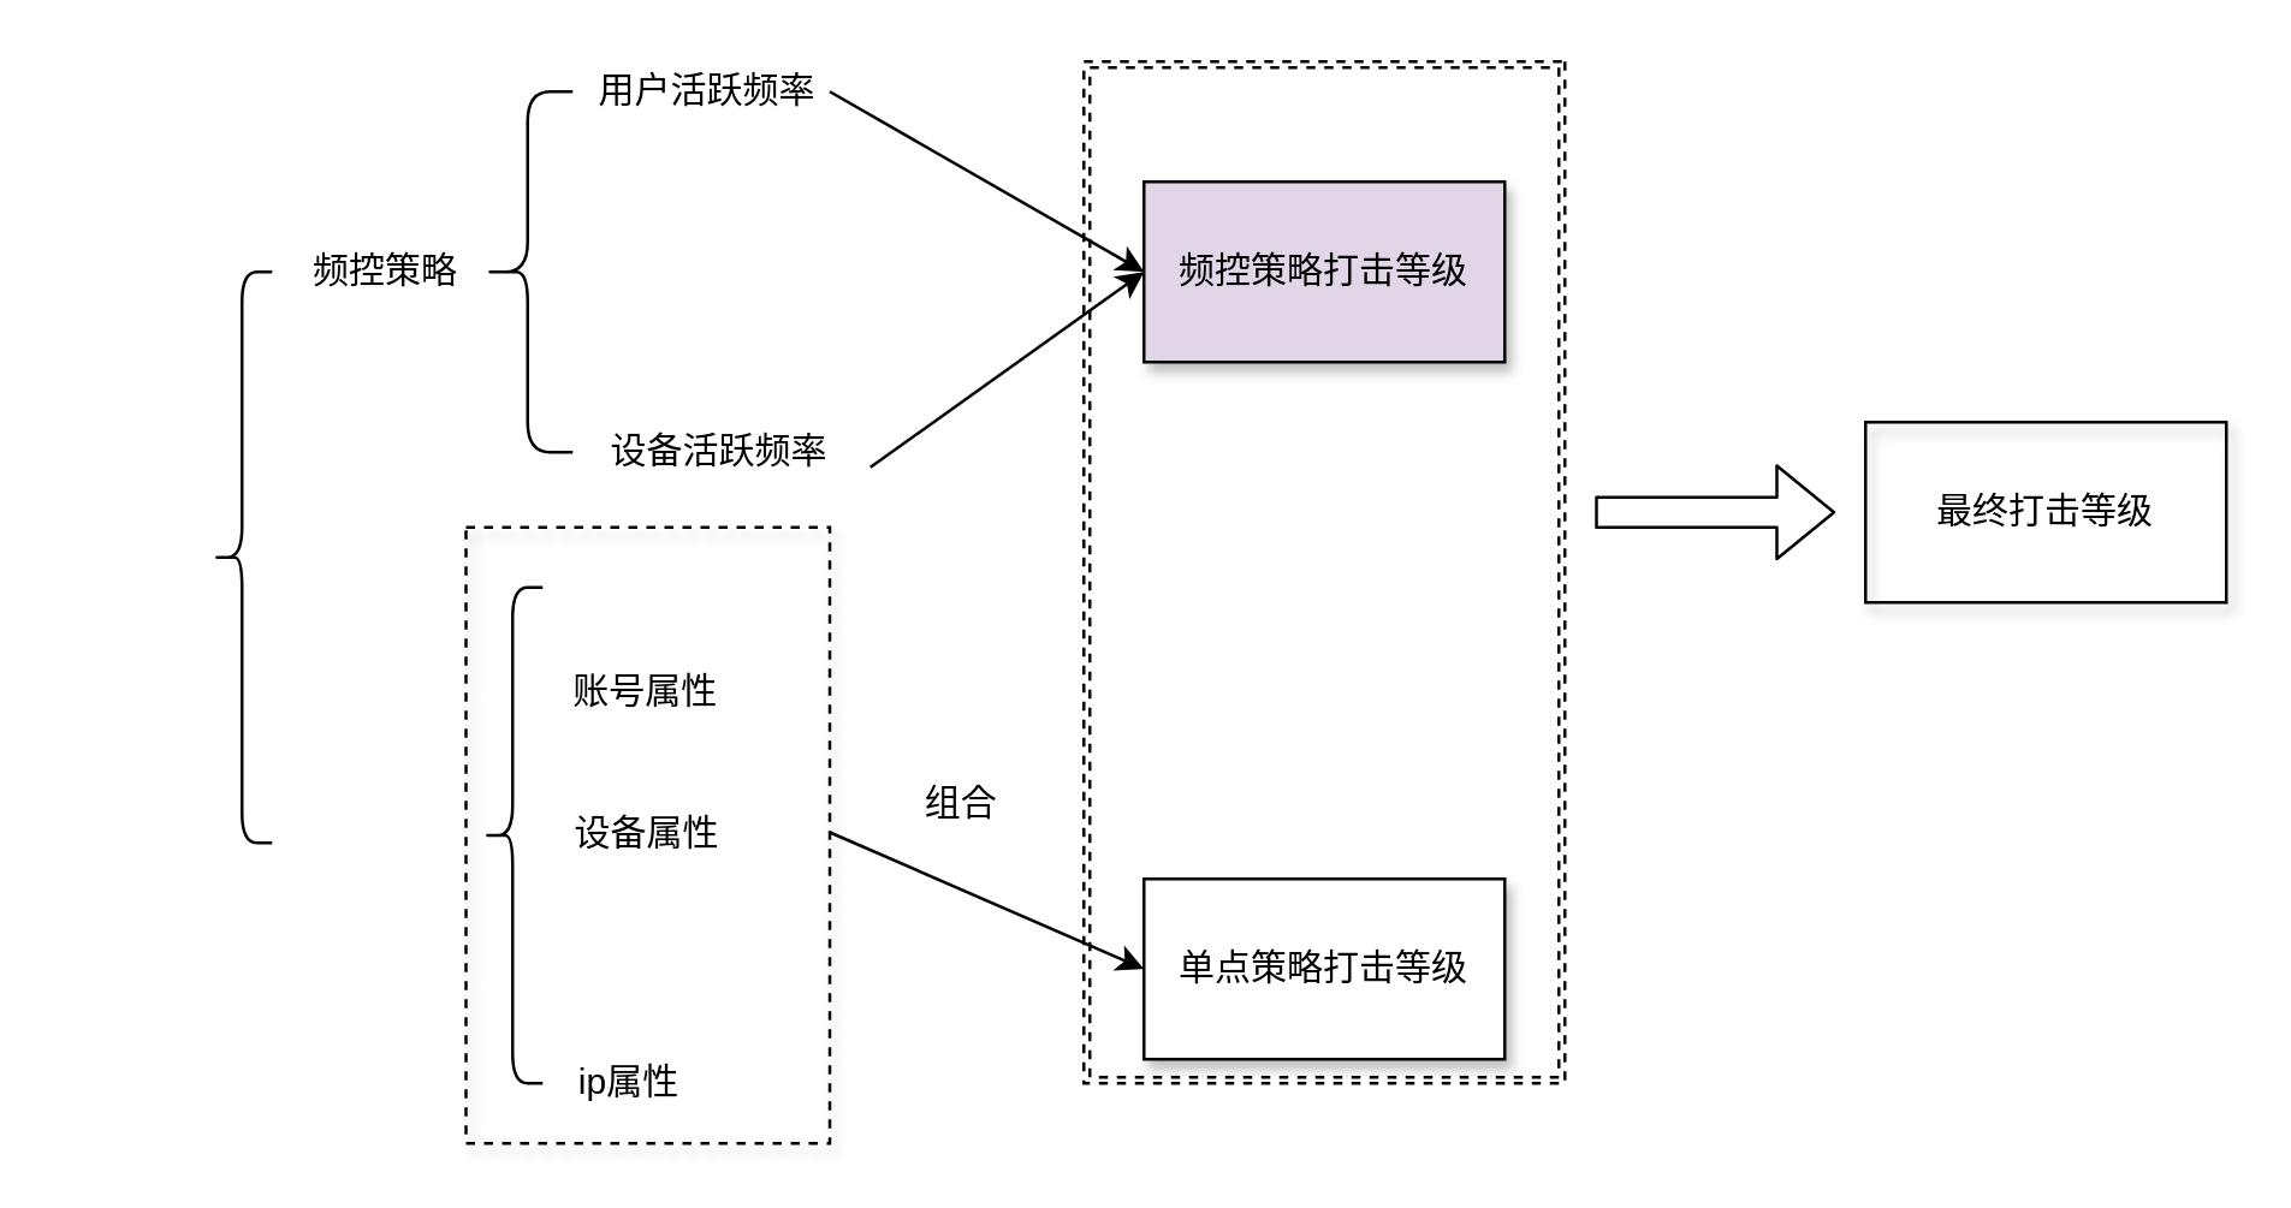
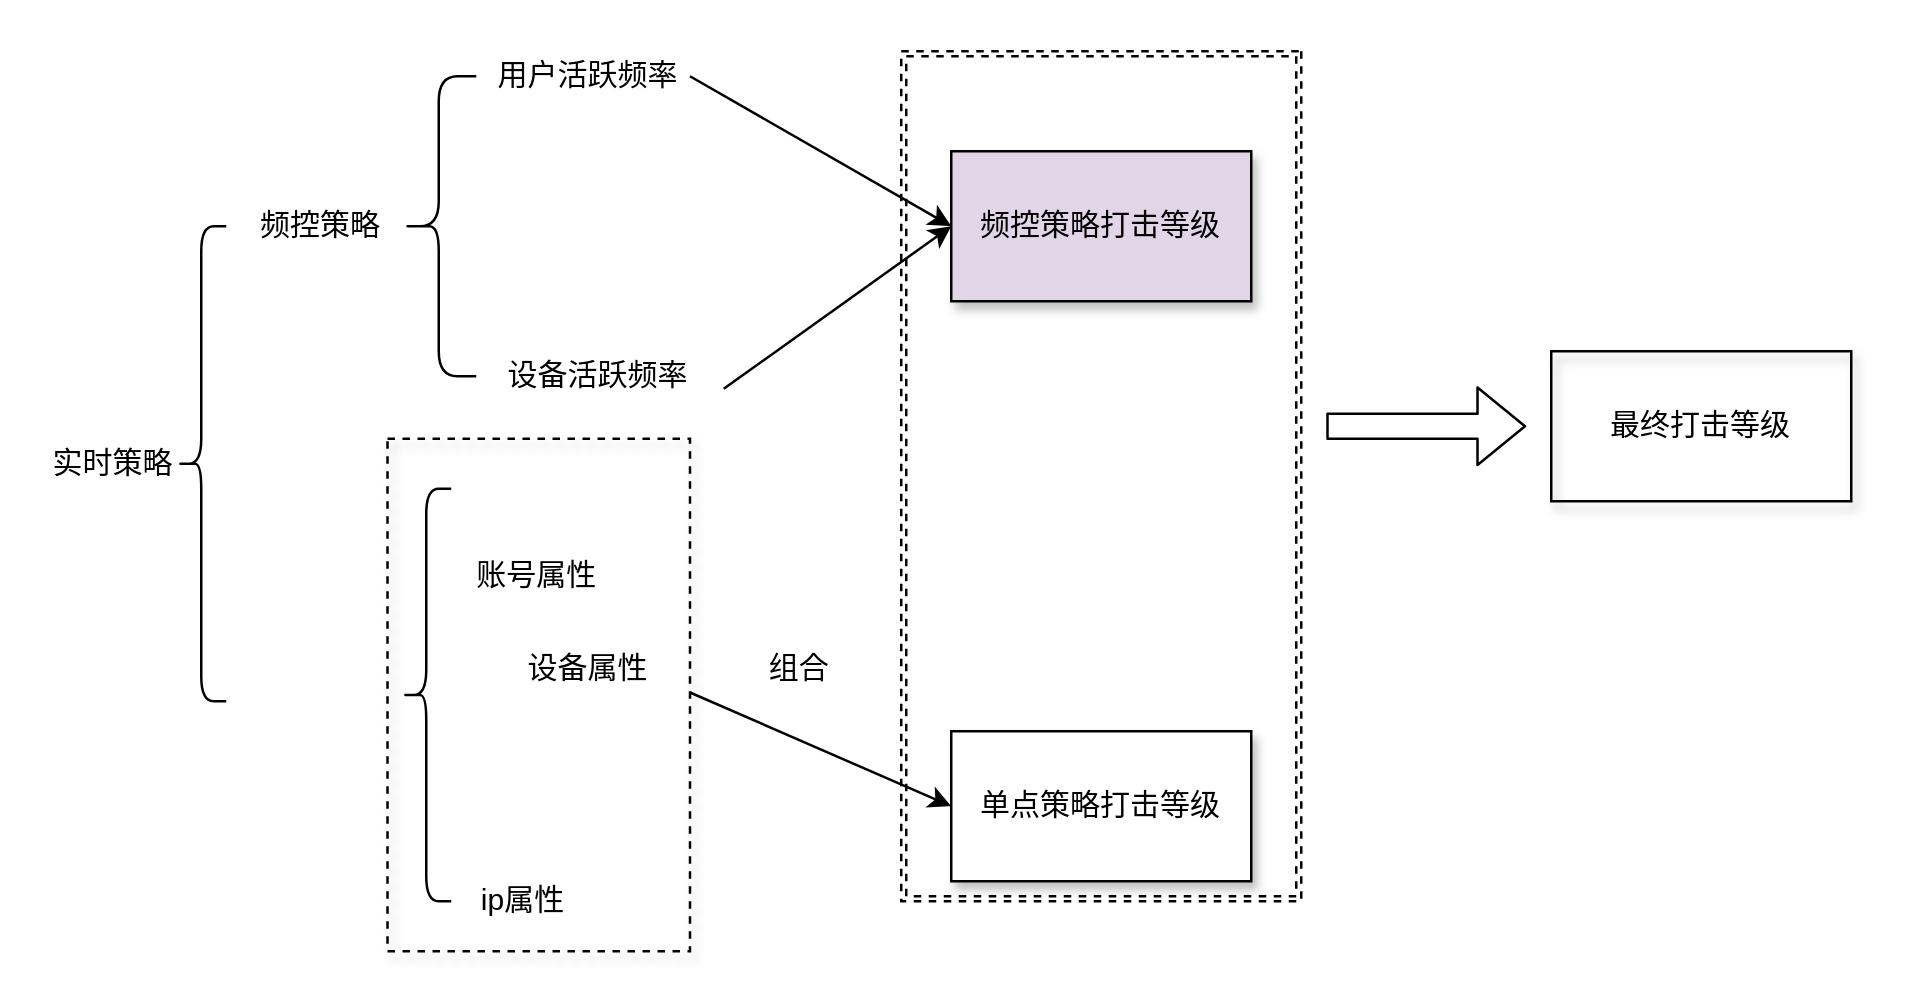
+ <mxCell id="11" value="实时策略" style="text;html=1;strokeColor=none;fillColor=none;align=center;verticalAlign=middle;whiteSpace=wrap;rounded=0;" vertex="1" parent="1"><mxGeometry x="20" y="175" width="50" height="20" as="geometry" /></mxCell>
- <mxCell id="8" value="设备属性" style="text;html=1;strokeColor=none;fillColor=none;align=center;verticalAlign=middle;whiteSpace=wrap;rounded=0;" vertex="1" parent="1"><mxGeometry x="190" y="267" width="50" height="20" as="geometry" /></mxCell>
+ <mxCell id="8" value="设备属性" style="text;html=1;strokeColor=none;fillColor=none;align=center;verticalAlign=middle;whiteSpace=wrap;rounded=0;" vertex="1" parent="1"><mxGeometry x="210" y="257" width="50" height="20" as="geometry" /></mxCell>
